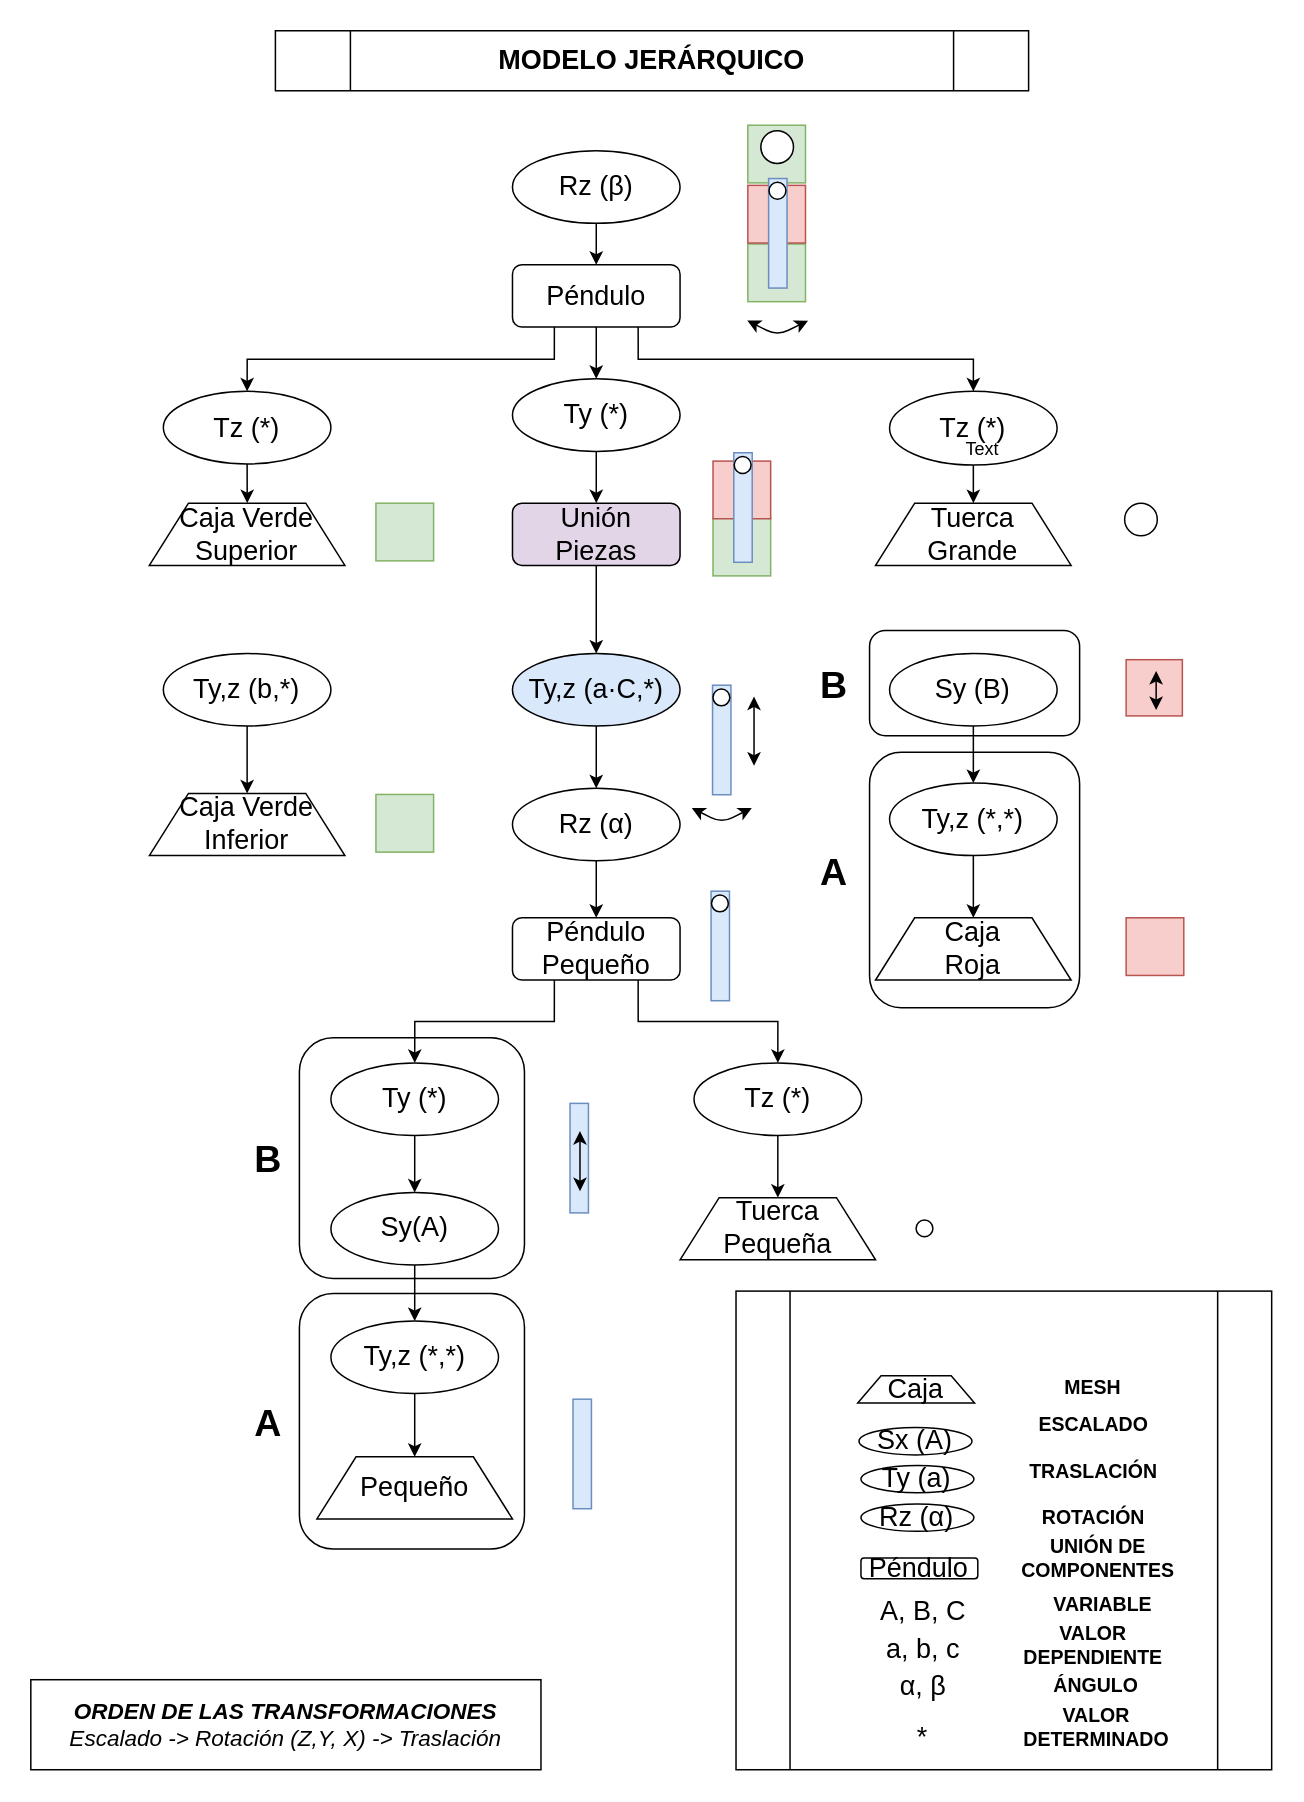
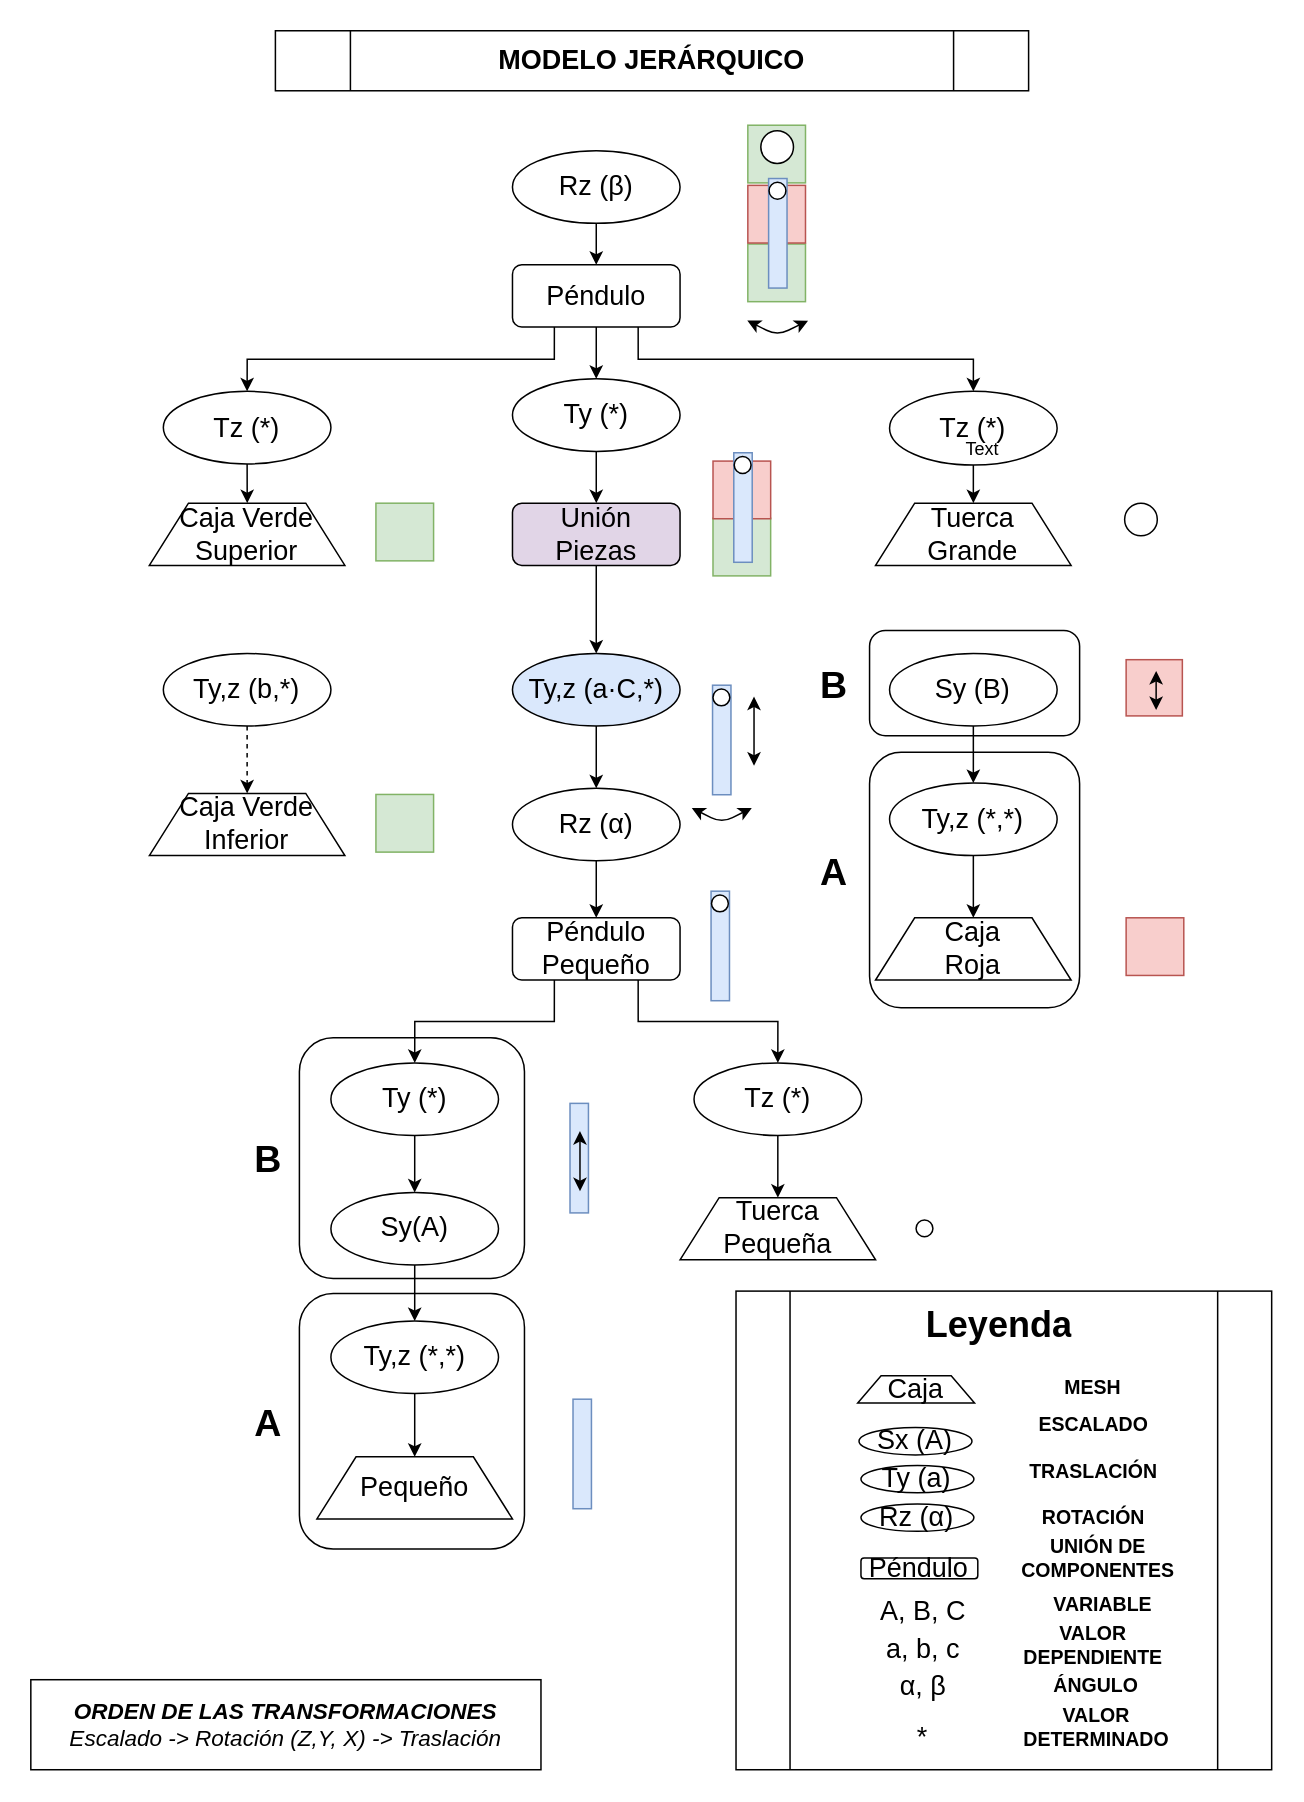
- <mxCell id="28" style="edgeStyle=orthogonalEdgeStyle;rounded=0;orthogonalLoop=1;jettySize=auto;html=1;exitX=0.5;exitY=1;exitDx=0;exitDy=0;entryX=0.5;entryY=0;entryDx=0;entryDy=0;" edge="1" parent="5" source="26" target="27"><mxGeometry relative="1" as="geometry" /></mxCell>
+ <mxCell id="28" style="edgeStyle=orthogonalEdgeStyle;rounded=0;orthogonalLoop=1;jettySize=auto;html=1;exitX=0.5;exitY=1;exitDx=0;exitDy=0;entryX=0.5;entryY=0;entryDx=0;entryDy=0;dashed=1;" edge="1" parent="5" source="26" target="27"><mxGeometry relative="1" as="geometry" /></mxCell>
+ <mxCell id="85" value="&lt;h1&gt;Leyenda&lt;/h1&gt;" style="text;html=1;strokeColor=none;fillColor=none;spacing=5;spacingTop=-20;whiteSpace=wrap;overflow=hidden;rounded=0;" vertex="1" parent="83"><mxGeometry x="122" y="2.823" width="190" height="37.64" as="geometry" /></mxCell>
